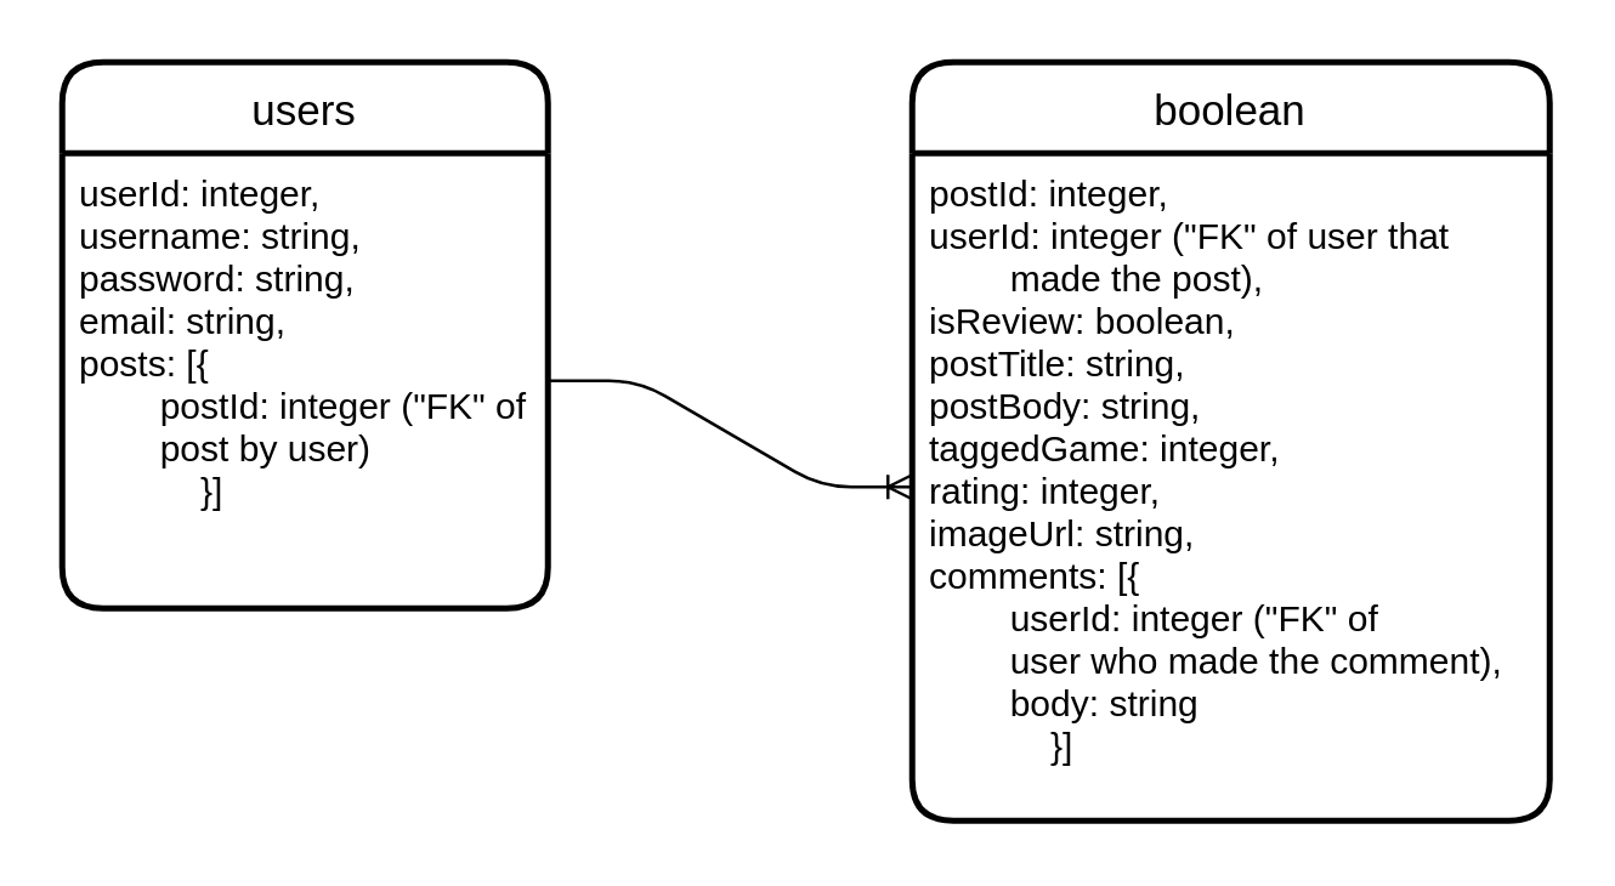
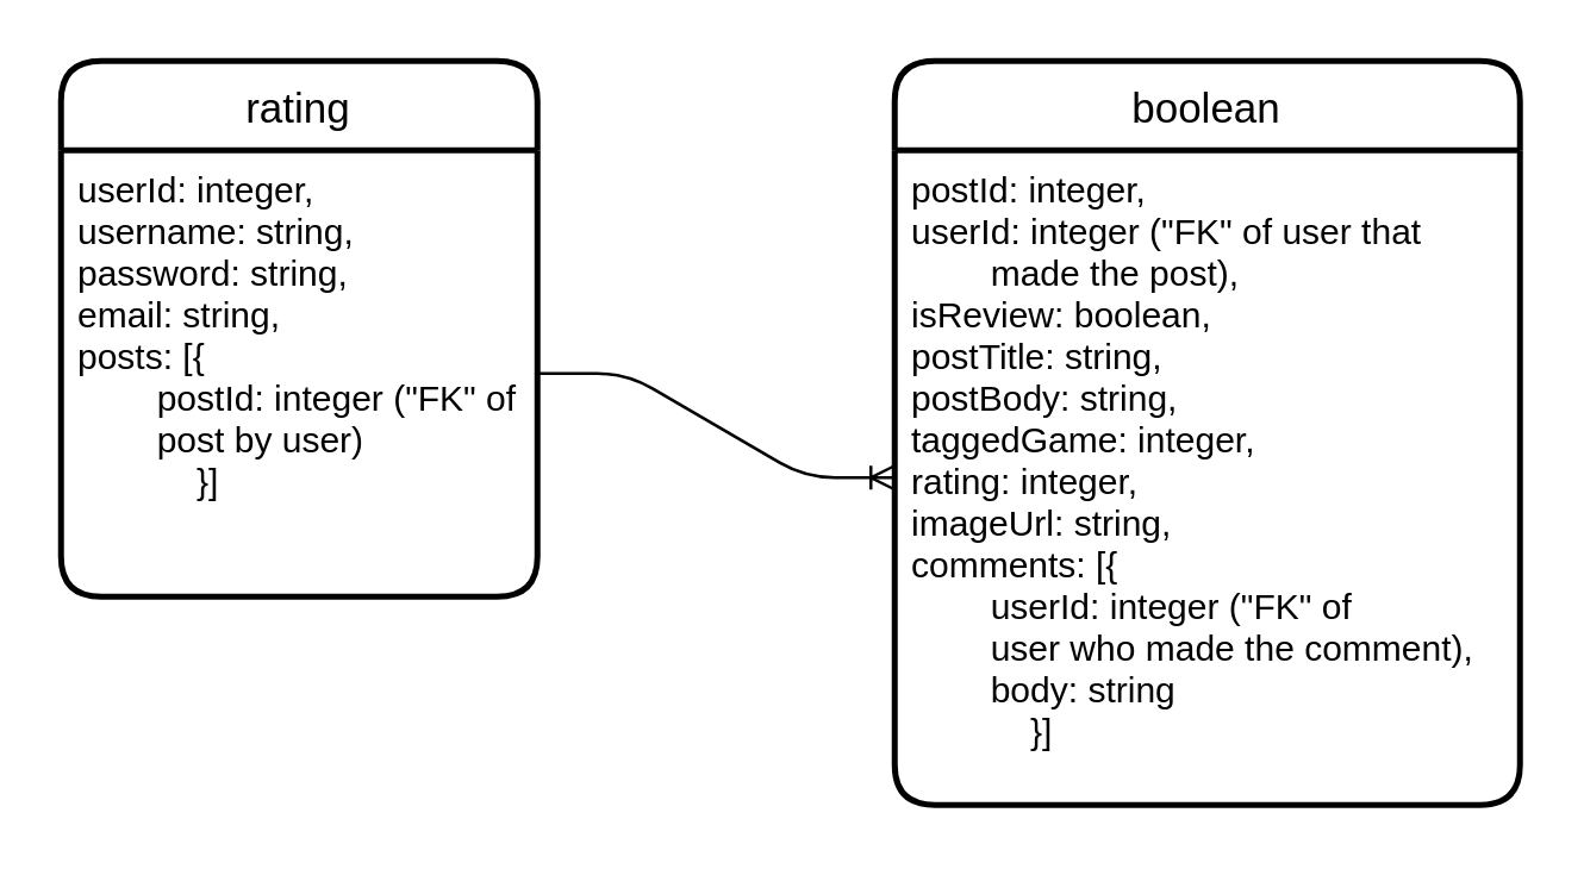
- <mxCell id="2" value="users" style="swimlane;childLayout=stackLayout;horizontal=1;startSize=30;horizontalStack=0;rounded=1;fontSize=14;fontStyle=0;strokeWidth=2;resizeParent=0;resizeLast=1;shadow=0;dashed=0;align=center;" vertex="1" parent="1"><mxGeometry x="20" y="20" width="160" height="180" as="geometry" /></mxCell>
+ <mxCell id="2" value="rating" style="swimlane;childLayout=stackLayout;horizontal=1;startSize=30;horizontalStack=0;rounded=1;fontSize=14;fontStyle=0;strokeWidth=2;resizeParent=0;resizeLast=1;shadow=0;dashed=0;align=center;" vertex="1" parent="1"><mxGeometry x="20" y="20" width="160" height="180" as="geometry" /></mxCell>
